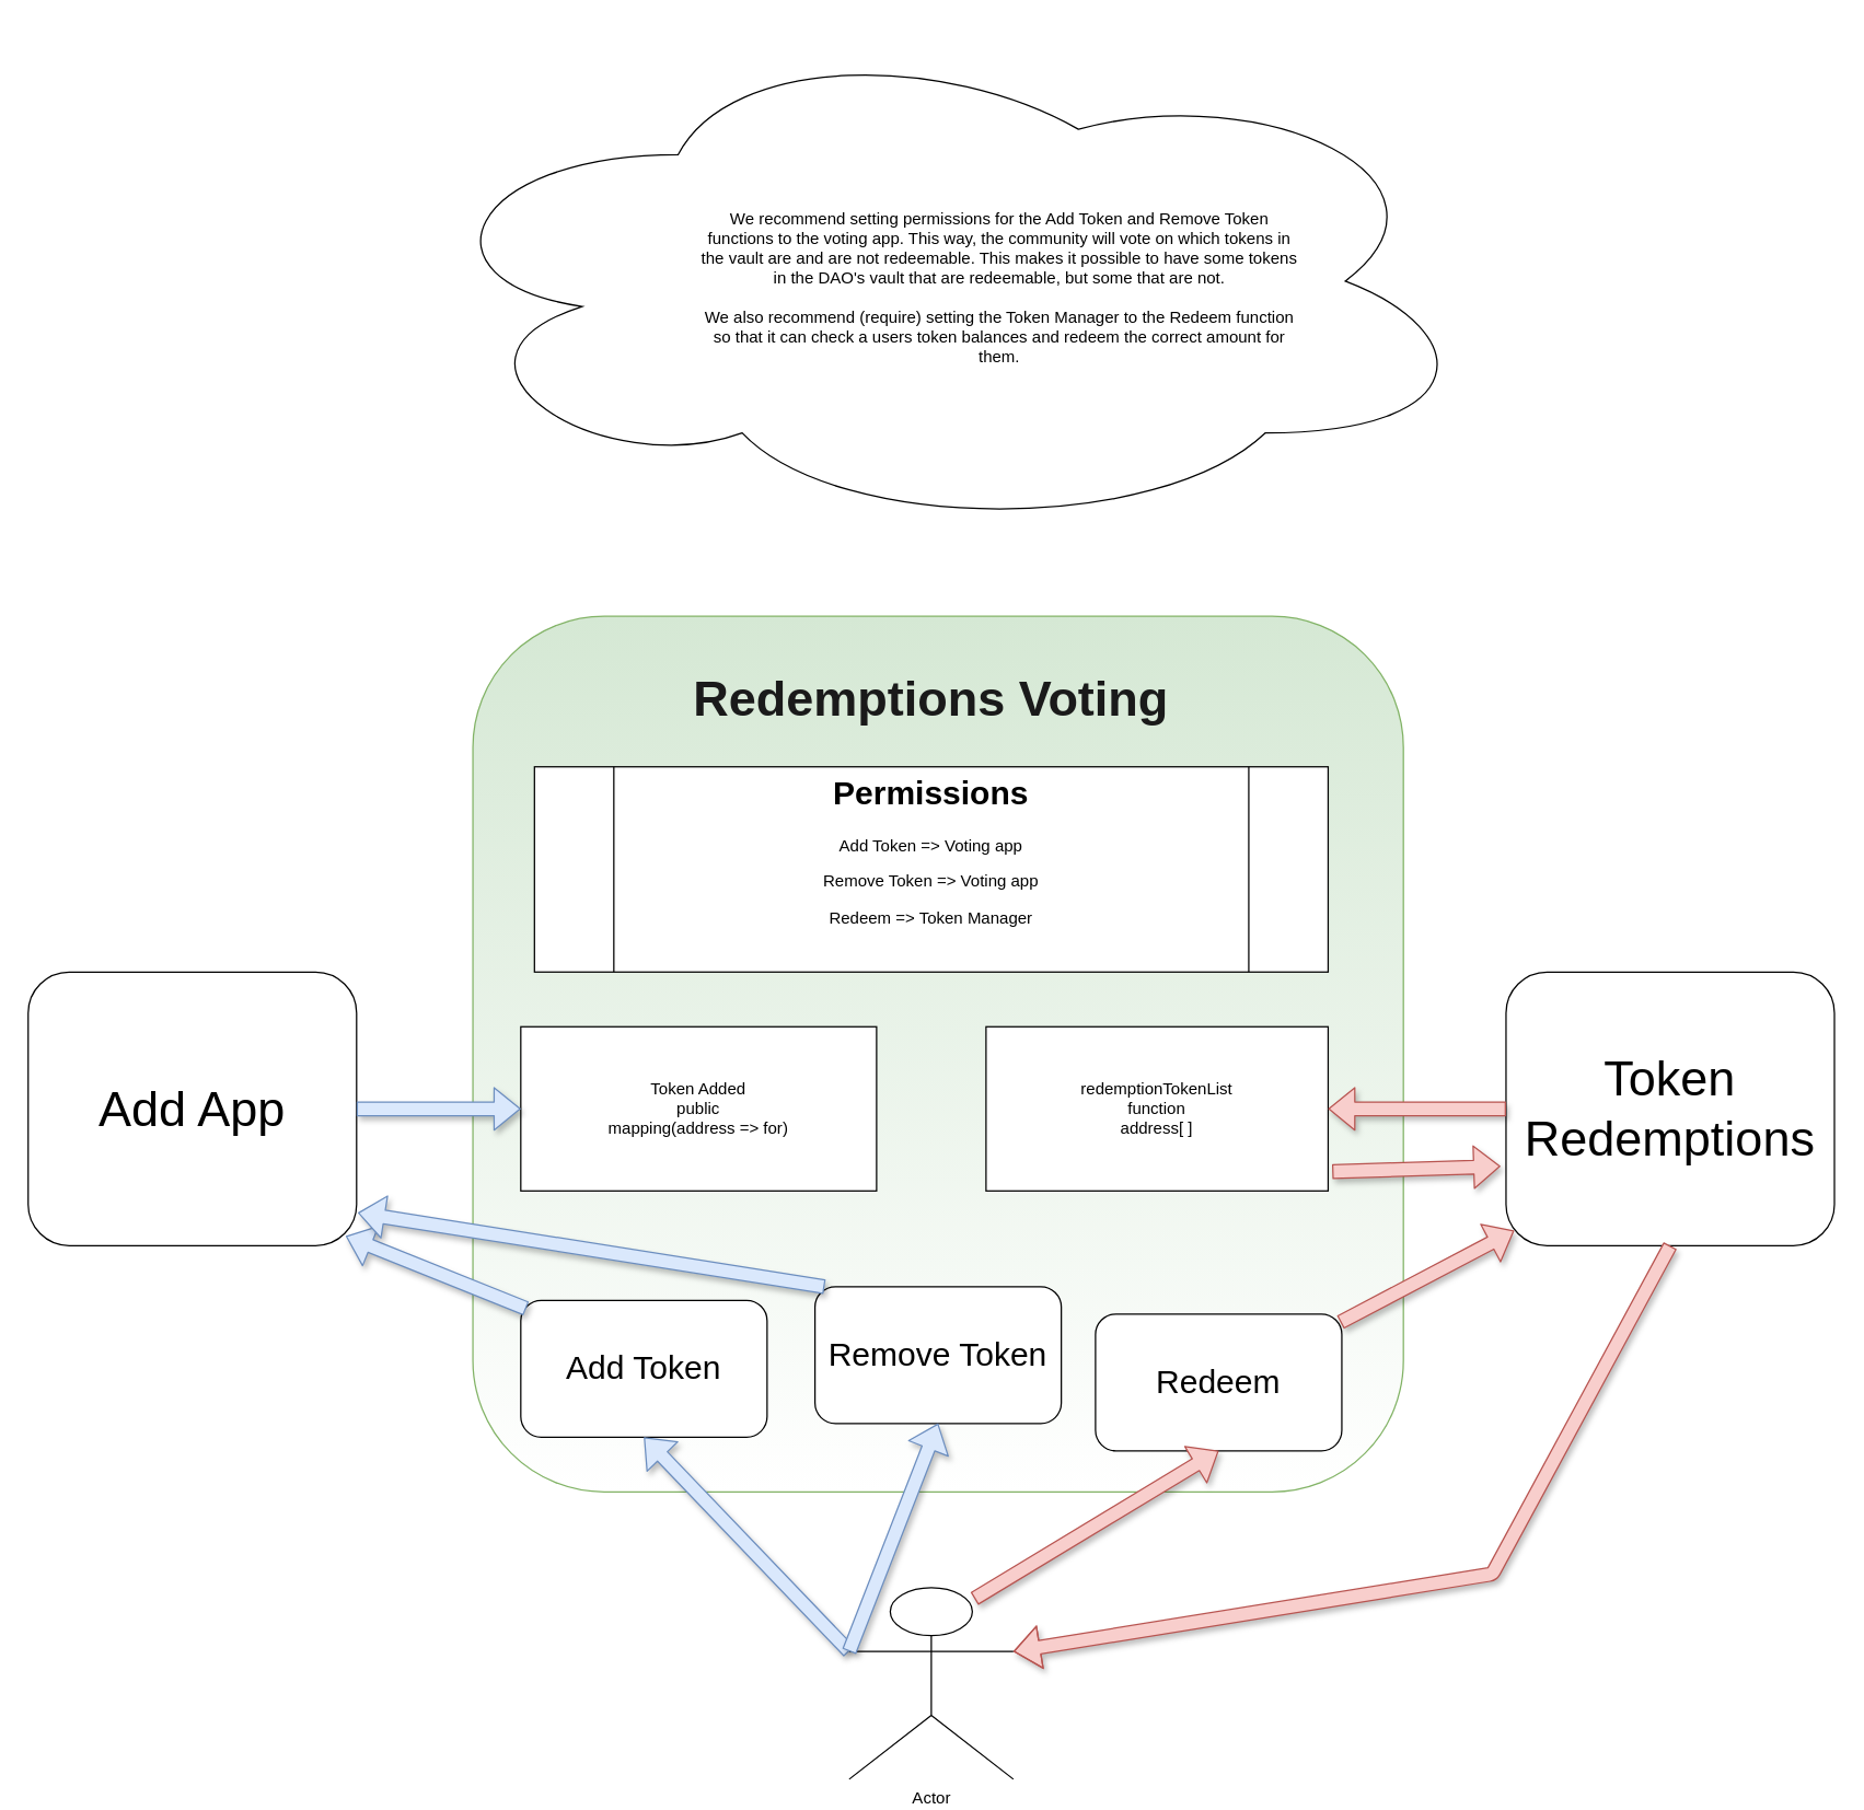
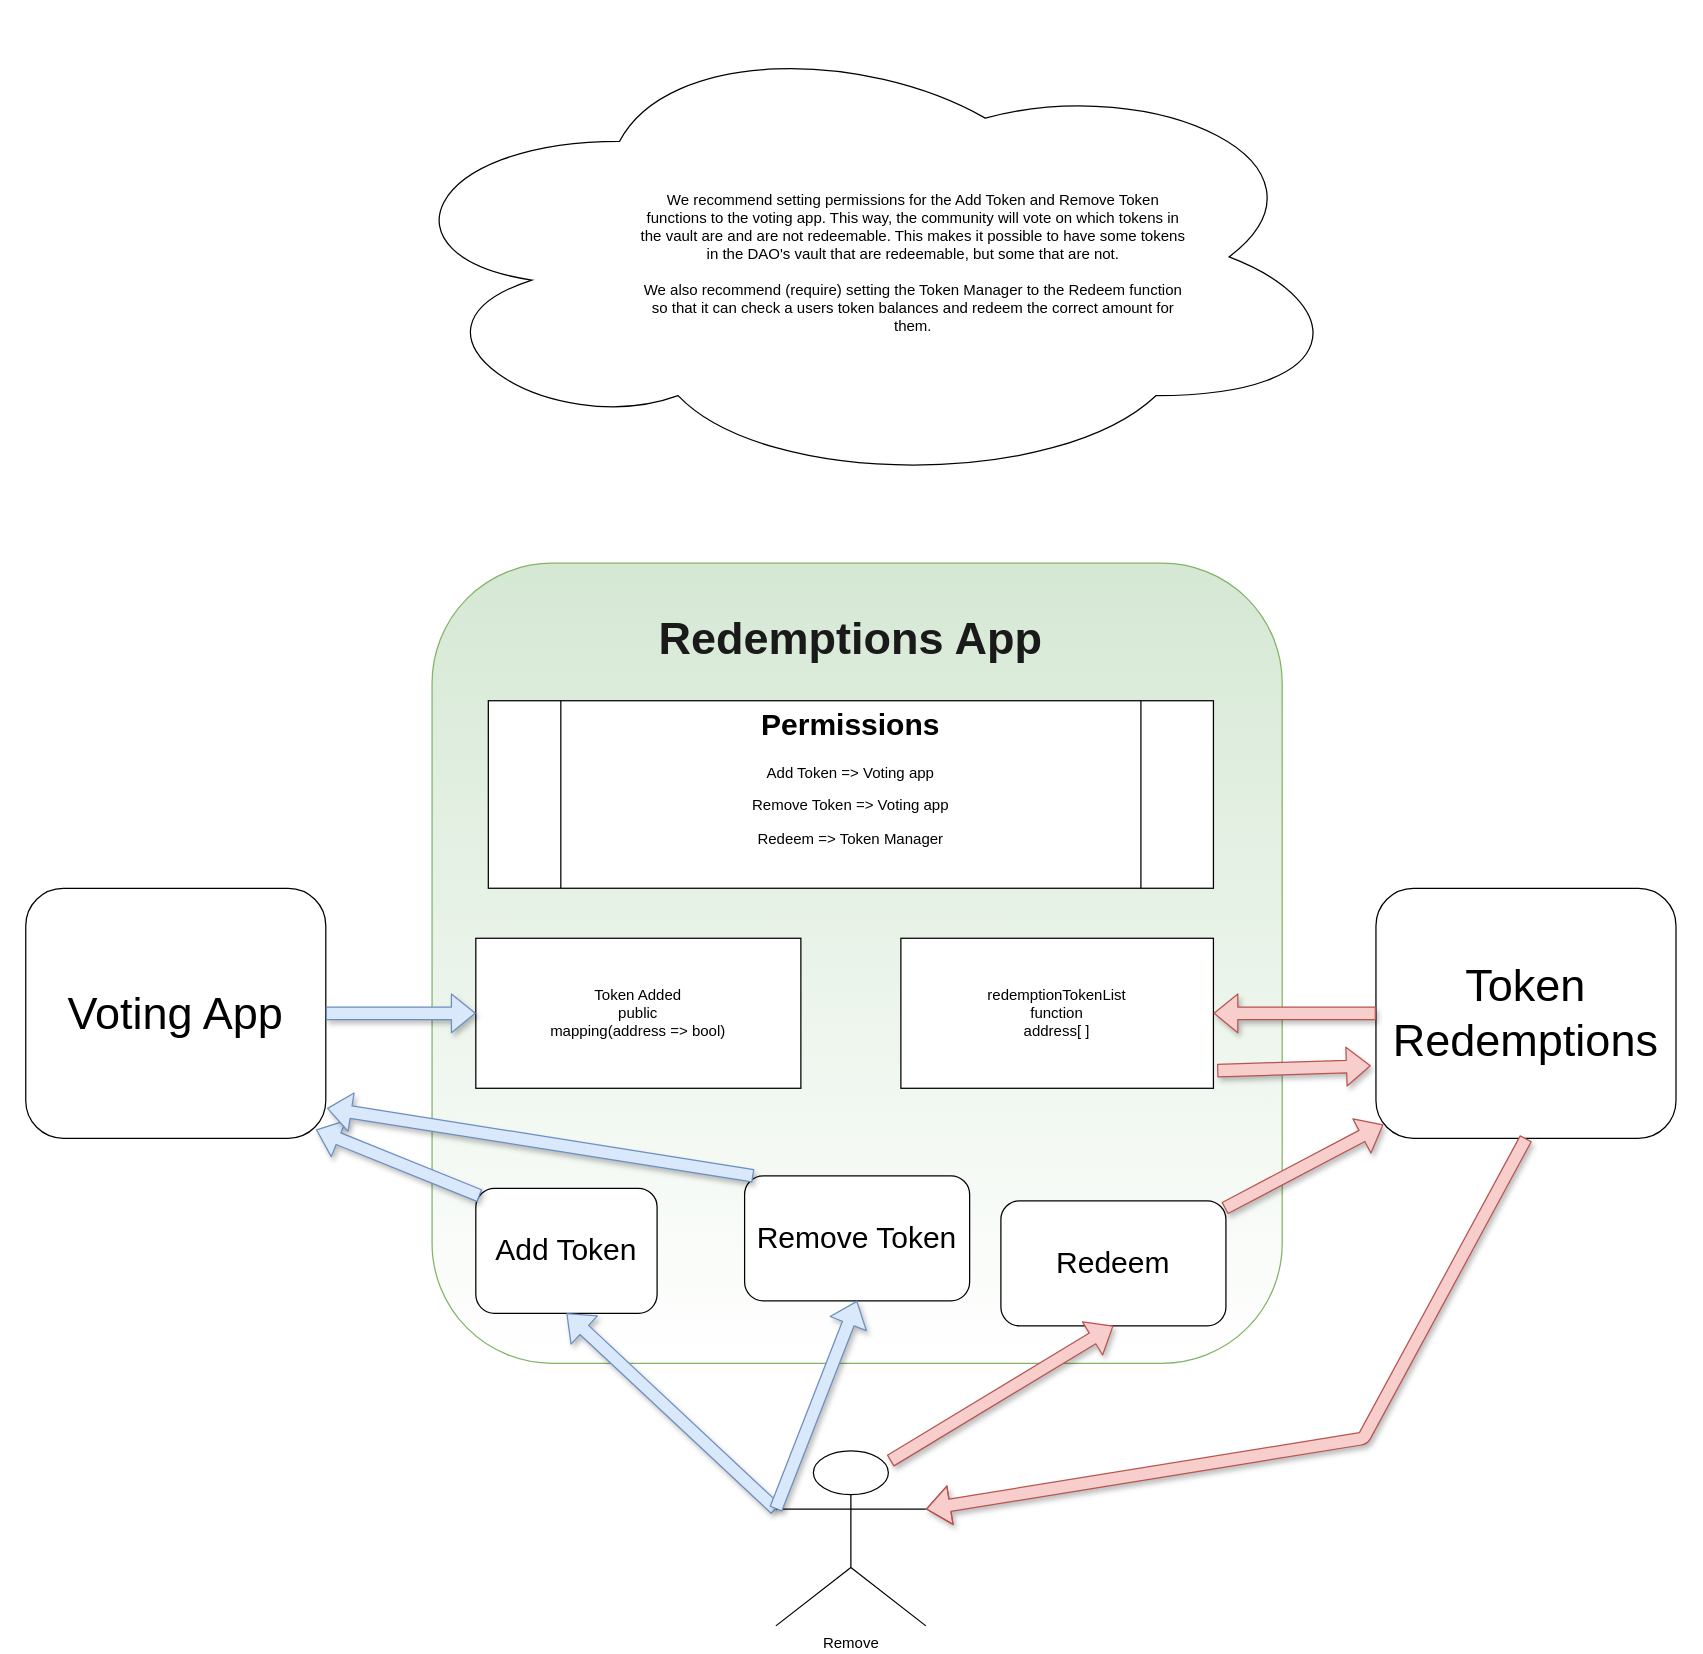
- <mxCell id="5" value="&lt;font style=&quot;font-size: 36px&quot; color=&quot;#1a1a1a&quot;&gt;&lt;b&gt;Redemptions Voting&lt;/b&gt;&lt;/font&gt;" style="text;html=1;strokeColor=none;fillColor=none;align=center;verticalAlign=middle;whiteSpace=wrap;rounded=0;" vertex="1" parent="1"><mxGeometry x="300" y="470" width="760" height="80" as="geometry" /></mxCell>
+ <mxCell id="5" value="&lt;font style=&quot;font-size: 36px&quot; color=&quot;#1a1a1a&quot;&gt;&lt;b&gt;Redemptions App&lt;/b&gt;&lt;/font&gt;" style="text;html=1;strokeColor=none;fillColor=none;align=center;verticalAlign=middle;whiteSpace=wrap;rounded=0;" vertex="1" parent="1"><mxGeometry x="300" y="470" width="760" height="80" as="geometry" /></mxCell>
- <mxCell id="13" value="&lt;font style=&quot;font-size: 36px&quot;&gt;Add App&lt;/font&gt;" style="rounded=1;whiteSpace=wrap;html=1;gradientColor=#ffffff;align=center;" vertex="1" parent="1"><mxGeometry x="20" y="710" width="240" height="200" as="geometry" /></mxCell>
+ <mxCell id="13" value="&lt;font style=&quot;font-size: 36px&quot;&gt;Voting App&lt;/font&gt;" style="rounded=1;whiteSpace=wrap;html=1;gradientColor=#ffffff;align=center;" vertex="1" parent="1"><mxGeometry x="20" y="710" width="240" height="200" as="geometry" /></mxCell>
- <mxCell id="9" value="&lt;span style=&quot;white-space: normal&quot;&gt;Token Added&lt;/span&gt;&lt;br style=&quot;white-space: normal&quot;&gt;&lt;span style=&quot;white-space: normal&quot;&gt;public&lt;/span&gt;&lt;br style=&quot;white-space: normal&quot;&gt;&lt;span class=&quot;pl-c1&quot; style=&quot;white-space: normal&quot;&gt;mapping&lt;/span&gt;&lt;span style=&quot;white-space: normal&quot;&gt;(&lt;/span&gt;&lt;span class=&quot;pl-c1&quot; style=&quot;white-space: normal&quot;&gt;address&lt;/span&gt;&lt;span style=&quot;white-space: normal&quot;&gt;&amp;nbsp;=&amp;gt;&amp;nbsp;&lt;/span&gt;&lt;span class=&quot;pl-c1&quot; style=&quot;white-space: normal&quot;&gt;for&lt;/span&gt;&lt;span style=&quot;white-space: normal&quot;&gt;)&lt;/span&gt;" style="rounded=0;whiteSpace=wrap;html=1;gradientColor=#ffffff;" vertex="1" parent="1"><mxGeometry x="380" y="750" width="260" height="120" as="geometry" /></mxCell>
+ <mxCell id="9" value="&lt;span style=&quot;white-space: normal&quot;&gt;Token Added&lt;/span&gt;&lt;br style=&quot;white-space: normal&quot;&gt;&lt;span style=&quot;white-space: normal&quot;&gt;public&lt;/span&gt;&lt;br style=&quot;white-space: normal&quot;&gt;&lt;span class=&quot;pl-c1&quot; style=&quot;white-space: normal&quot;&gt;mapping&lt;/span&gt;&lt;span style=&quot;white-space: normal&quot;&gt;(&lt;/span&gt;&lt;span class=&quot;pl-c1&quot; style=&quot;white-space: normal&quot;&gt;address&lt;/span&gt;&lt;span style=&quot;white-space: normal&quot;&gt;&amp;nbsp;=&amp;gt;&amp;nbsp;&lt;/span&gt;&lt;span class=&quot;pl-c1&quot; style=&quot;white-space: normal&quot;&gt;bool&lt;/span&gt;&lt;span style=&quot;white-space: normal&quot;&gt;)&lt;/span&gt;" style="rounded=0;whiteSpace=wrap;html=1;gradientColor=#ffffff;" vertex="1" parent="1"><mxGeometry x="380" y="750" width="260" height="120" as="geometry" /></mxCell>
- <mxCell id="4" value="&lt;font style=&quot;font-size: 24px&quot;&gt;Add Token&lt;/font&gt;" style="rounded=1;whiteSpace=wrap;html=1;" vertex="1" parent="1"><mxGeometry x="380" y="950" width="180" height="100" as="geometry" /></mxCell>
+ <mxCell id="4" value="&lt;font style=&quot;font-size: 24px&quot;&gt;Add Token&lt;/font&gt;" style="rounded=1;whiteSpace=wrap;html=1;" vertex="1" parent="1"><mxGeometry x="380" y="950" width="145" height="100" as="geometry" /></mxCell>
- <mxCell id="6" value="Actor" style="shape=umlActor;verticalLabelPosition=bottom;labelBackgroundColor=#ffffff;verticalAlign=top;html=1;outlineConnect=0;" vertex="1" parent="1"><mxGeometry x="620" y="1160" width="120" height="140" as="geometry" /></mxCell>
+ <mxCell id="6" value="Remove" style="shape=umlActor;verticalLabelPosition=bottom;labelBackgroundColor=#ffffff;verticalAlign=top;html=1;outlineConnect=0;" vertex="1" parent="1"><mxGeometry x="620" y="1160" width="120" height="140" as="geometry" /></mxCell>
